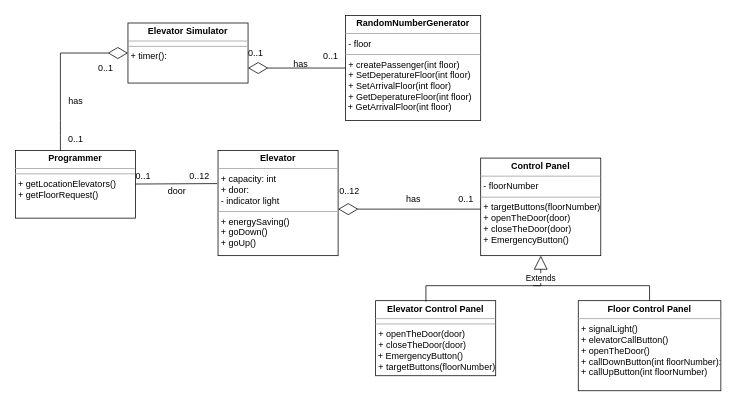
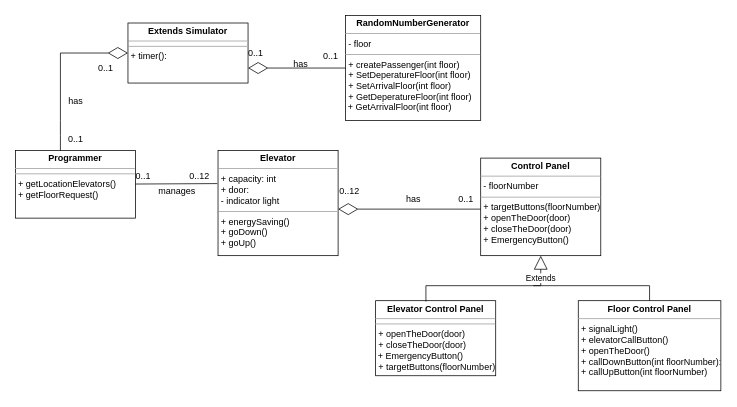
- <mxCell id="3" value="&lt;p style=&quot;margin:0px;margin-top:4px;text-align:center;&quot;&gt;&lt;b&gt;Elevator Simulator&lt;/b&gt;&lt;br&gt;&lt;/p&gt;&lt;hr size=&quot;1&quot;&gt;&lt;hr size=&quot;1&quot;&gt;&lt;p style=&quot;margin:0px;margin-left:4px;&quot;&gt;+ timer():&lt;br&gt;&lt;/p&gt;" style="verticalAlign=top;align=left;overflow=fill;fontSize=12;fontFamily=Helvetica;html=1;" parent="1" vertex="1"><mxGeometry x="170" y="30" width="160" height="80" as="geometry" /></mxCell>
+ <mxCell id="3" value="&lt;p style=&quot;margin:0px;margin-top:4px;text-align:center;&quot;&gt;&lt;b&gt;Extends Simulator&lt;/b&gt;&lt;br&gt;&lt;/p&gt;&lt;hr size=&quot;1&quot;&gt;&lt;hr size=&quot;1&quot;&gt;&lt;p style=&quot;margin:0px;margin-left:4px;&quot;&gt;+ timer():&lt;br&gt;&lt;/p&gt;" style="verticalAlign=top;align=left;overflow=fill;fontSize=12;fontFamily=Helvetica;html=1;" parent="1" vertex="1"><mxGeometry x="170" y="30" width="160" height="80" as="geometry" /></mxCell>
- <mxCell id="16" value="door" style="text;html=1;resizable=0;autosize=1;align=center;verticalAlign=middle;points=[];fillColor=none;strokeColor=none;rounded=0;" vertex="1" parent="1"><mxGeometry x="200" y="240" width="70" height="30" as="geometry" /></mxCell>
+ <mxCell id="16" value="manages" style="text;html=1;resizable=0;autosize=1;align=center;verticalAlign=middle;points=[];fillColor=none;strokeColor=none;rounded=0;" vertex="1" parent="1"><mxGeometry x="200" y="240" width="70" height="30" as="geometry" /></mxCell>
